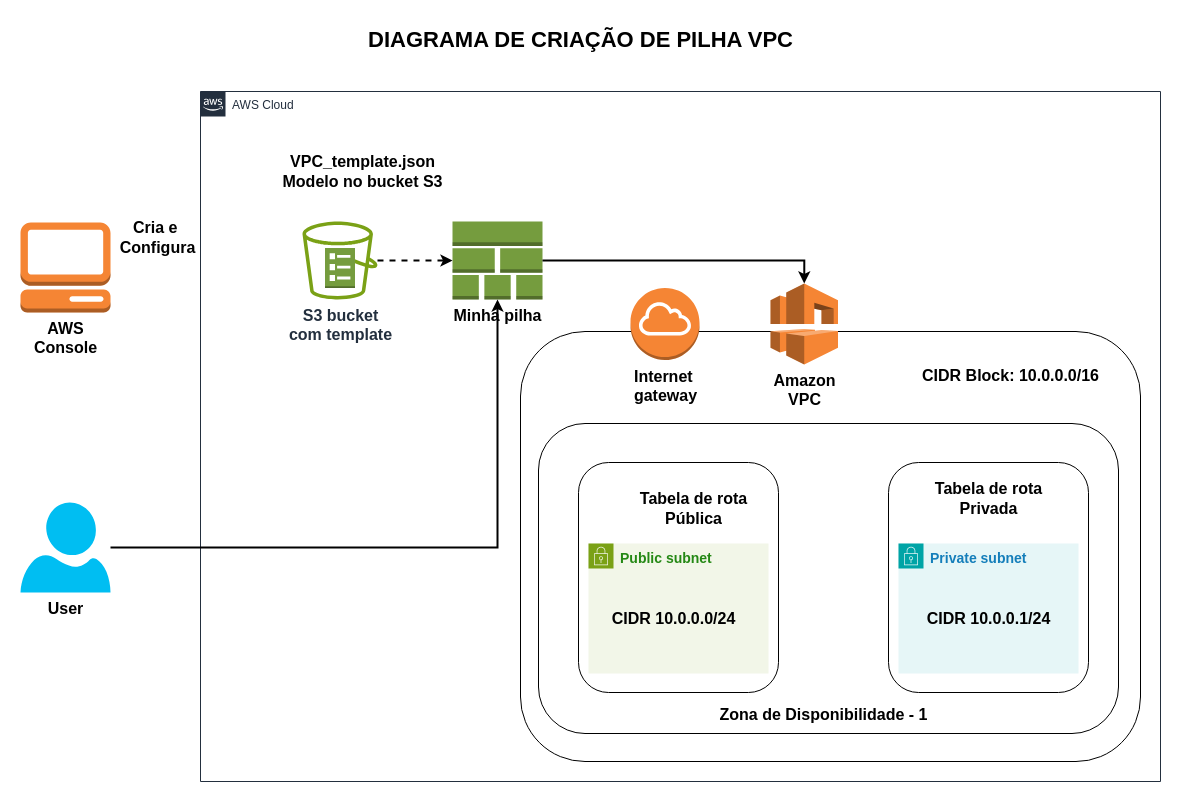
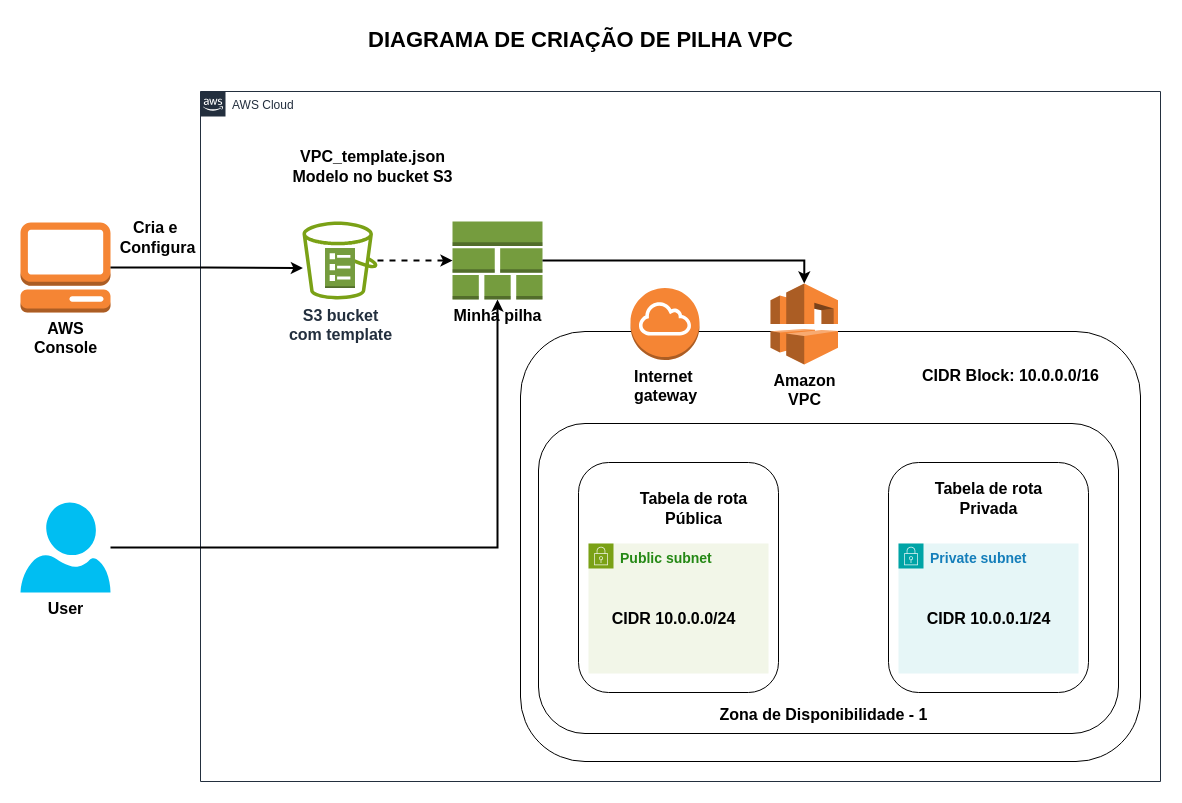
- <mxCell id="11" value="&lt;font style=&quot;font-size: 16px;&quot;&gt;&lt;b&gt;VPC_template.json&lt;br&gt;Modelo no bucket S3&lt;/b&gt;&lt;/font&gt;" style="text;html=1;align=center;verticalAlign=middle;resizable=0;points=[];autosize=1;strokeColor=none;fillColor=none;" vertex="1" parent="7"><mxGeometry x="72" y="55" width="180" height="50" as="geometry" /></mxCell>
+ <mxCell id="11" value="&lt;font style=&quot;font-size: 16px;&quot;&gt;&lt;b&gt;VPC_template.json&lt;br&gt;Modelo no bucket S3&lt;/b&gt;&lt;/font&gt;" style="text;html=1;align=center;verticalAlign=middle;resizable=0;points=[];autosize=1;strokeColor=none;fillColor=none;" vertex="1" parent="7"><mxGeometry x="82" y="50" width="180" height="50" as="geometry" /></mxCell>
+ <mxCell id="32" style="edgeStyle=orthogonalEdgeStyle;rounded=0;orthogonalLoop=1;jettySize=auto;html=1;entryX=0.005;entryY=0.597;entryDx=0;entryDy=0;entryPerimeter=0;strokeWidth=2;" edge="1" parent="1" source="29" target="8"><mxGeometry relative="1" as="geometry" /></mxCell>
